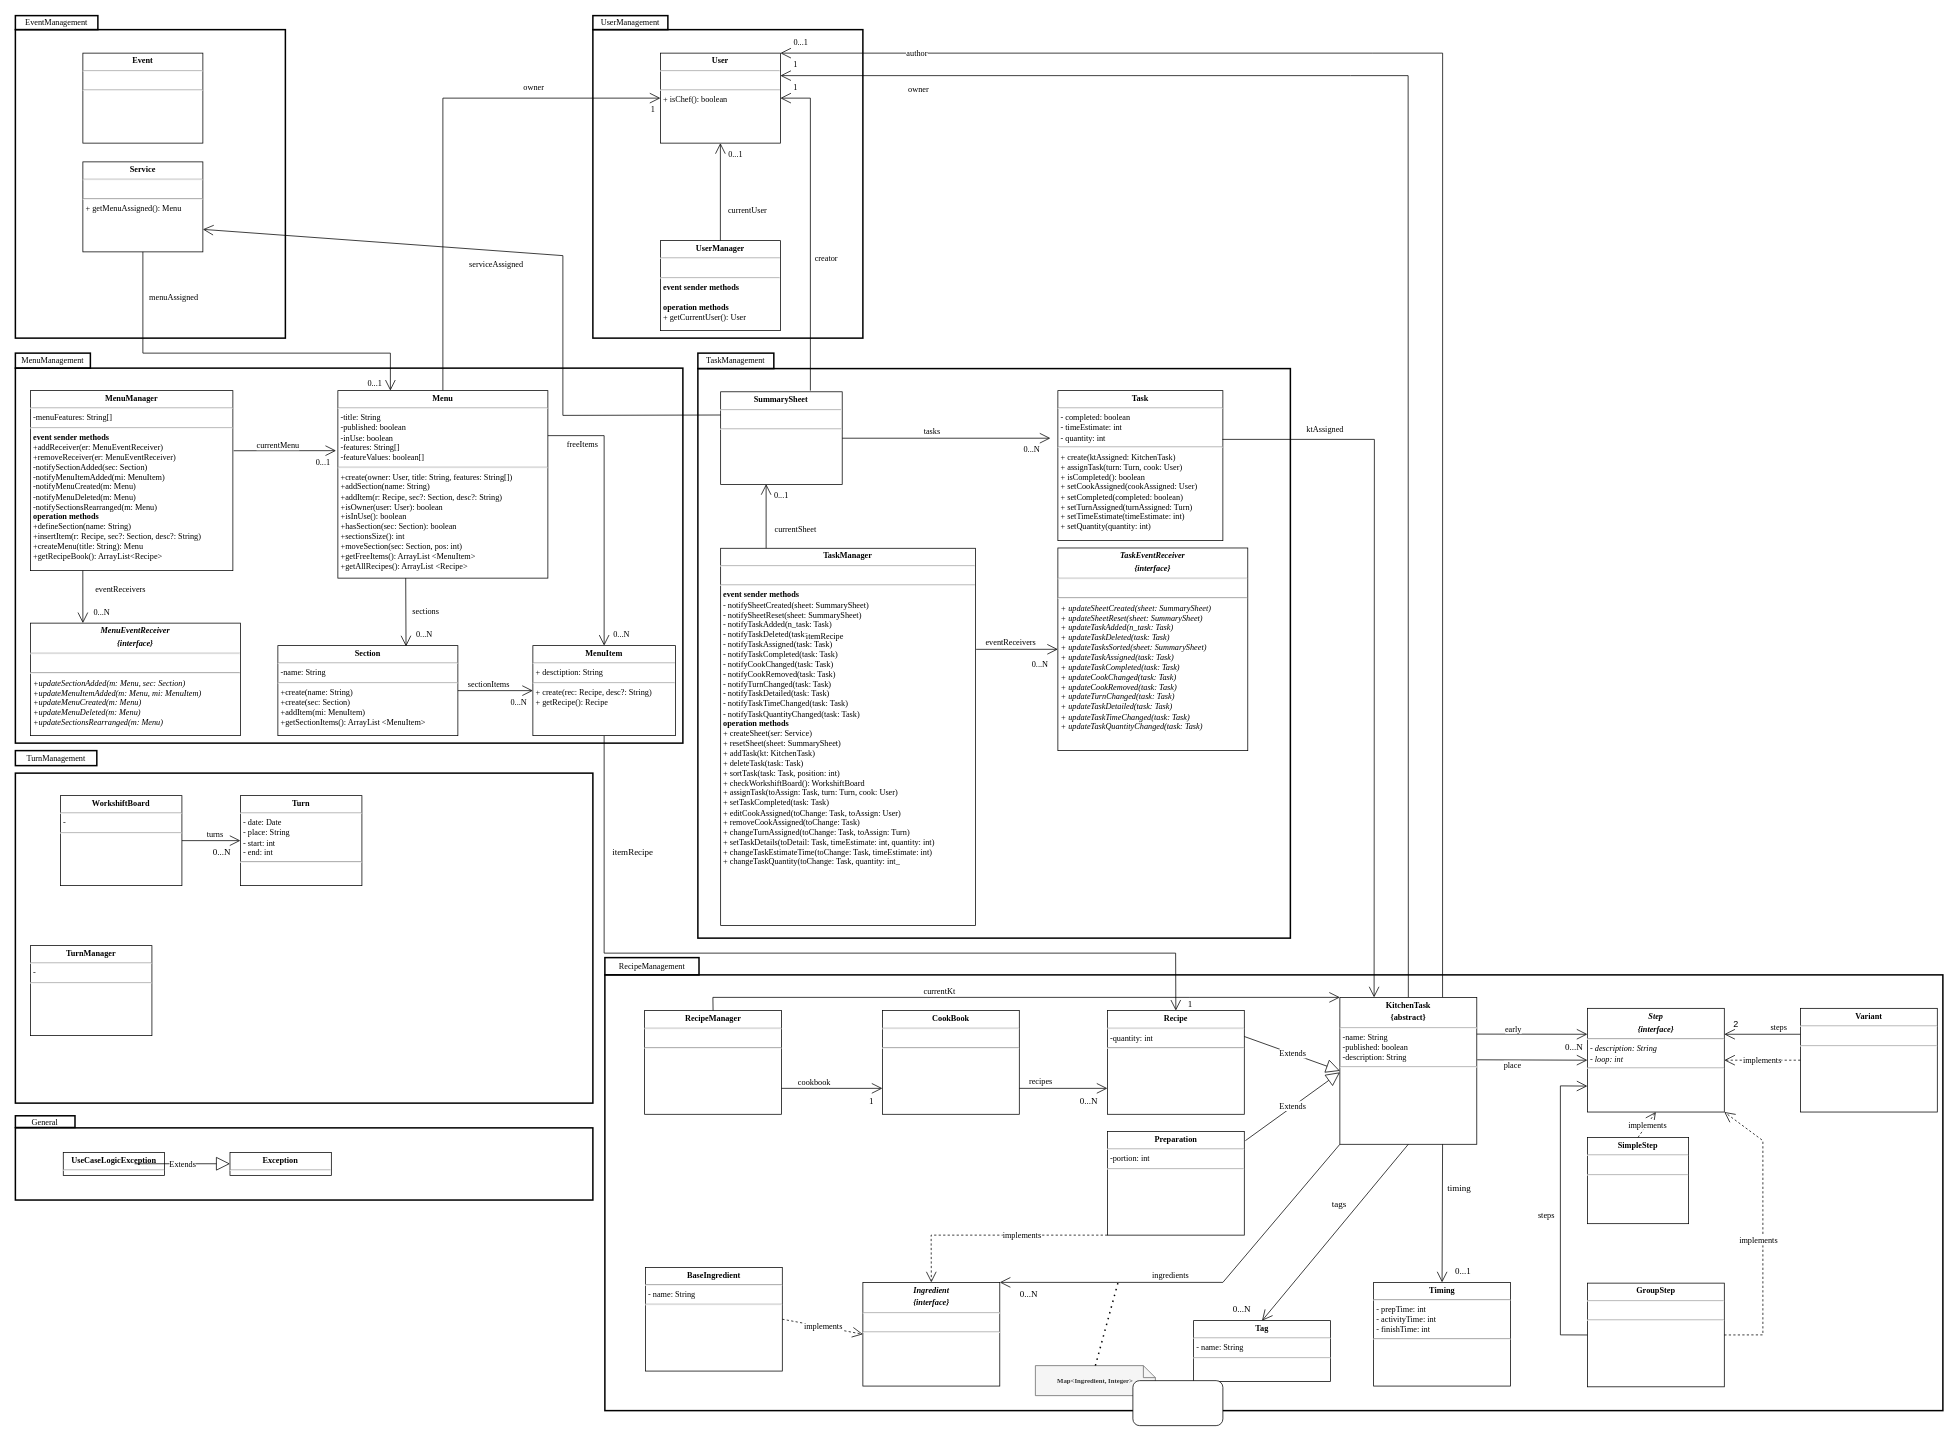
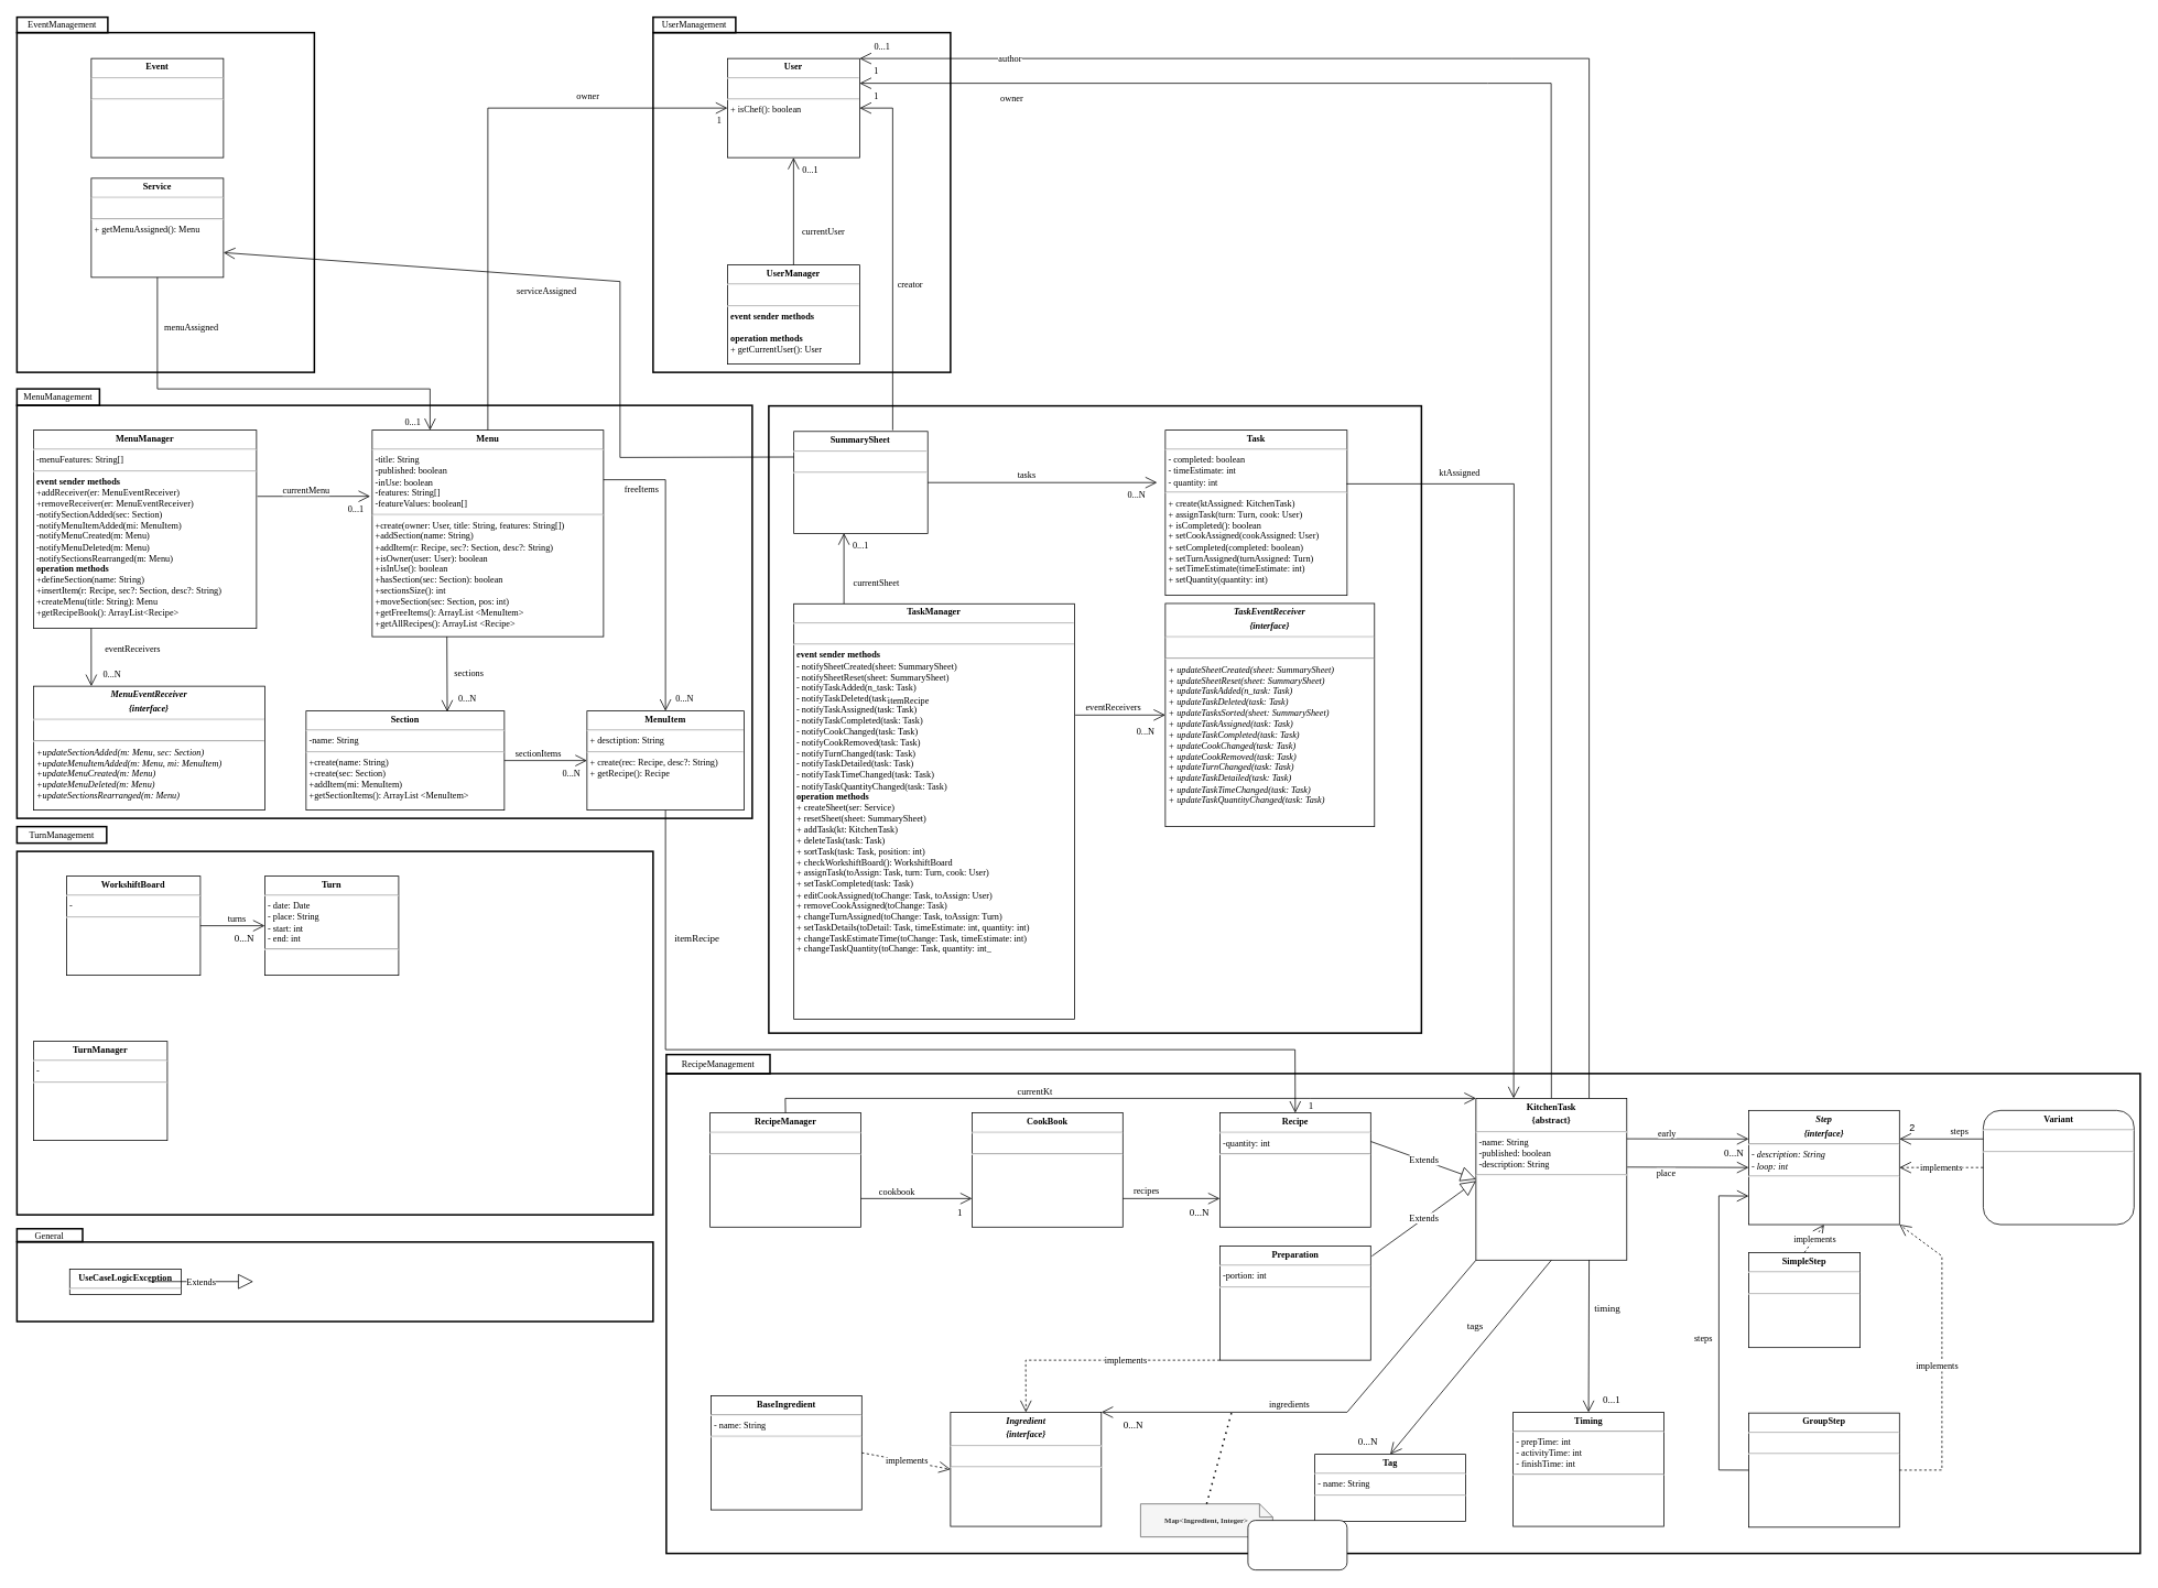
- <mxCell id="18" value="TaskManagement" style="whiteSpace=wrap;html=1;fillColor=none;fontFamily=SF UI Text;fontSize=11;strokeWidth=2;" parent="16" vertex="1"><mxGeometry width="101.282" height="20.625" as="geometry" /></mxCell>
- <mxCell id="134" value="&lt;p style=&quot;margin: 4px 0px 0px; text-align: center; font-size: 11px;&quot;&gt;&lt;b&gt;Variant&lt;/b&gt;&lt;/p&gt;&lt;hr style=&quot;font-size: 11px;&quot;&gt;&lt;p style=&quot;margin: 0px 0px 0px 4px; font-size: 11px;&quot;&gt;&lt;br&gt;&lt;/p&gt;&lt;hr style=&quot;font-size: 11px;&quot;&gt;&lt;p style=&quot;margin: 0px 0px 0px 4px; font-size: 11px;&quot;&gt;&lt;br&gt;&lt;/p&gt;" style="verticalAlign=top;align=left;overflow=fill;fontSize=11;fontFamily=SF UI Text;html=1;" vertex="1" parent="1"><mxGeometry x="2399.999" y="1343.607" width="182.564" height="138.261" as="geometry" /></mxCell>
+ <mxCell id="134" value="&lt;p style=&quot;margin: 4px 0px 0px; text-align: center; font-size: 11px;&quot;&gt;&lt;b&gt;Variant&lt;/b&gt;&lt;/p&gt;&lt;hr style=&quot;font-size: 11px;&quot;&gt;&lt;p style=&quot;margin: 0px 0px 0px 4px; font-size: 11px;&quot;&gt;&lt;br&gt;&lt;/p&gt;&lt;hr style=&quot;font-size: 11px;&quot;&gt;&lt;p style=&quot;margin: 0px 0px 0px 4px; font-size: 11px;&quot;&gt;&lt;br&gt;&lt;/p&gt;" style="verticalAlign=top;align=left;overflow=fill;fontSize=11;fontFamily=SF UI Text;html=1;rounded=1;" vertex="1" parent="1"><mxGeometry x="2399.999" y="1343.607" width="182.564" height="138.261" as="geometry" /></mxCell>
- <mxCell id="86" value="&lt;p style=&quot;margin: 4px 0px 0px; text-align: center; font-size: 11px;&quot;&gt;&lt;b style=&quot;font-size: 11px;&quot;&gt;Exception&lt;/b&gt;&lt;/p&gt;&lt;hr style=&quot;font-size: 11px;&quot;&gt;&lt;p style=&quot;margin: 0px 0px 0px 4px; font-size: 11px;&quot;&gt;&lt;br style=&quot;font-size: 11px;&quot;&gt;&lt;/p&gt;" style="verticalAlign=top;align=left;overflow=fill;fontSize=11;fontFamily=SF UI Text;html=1;" parent="82" vertex="1"><mxGeometry x="286.154" y="45.89" width="135.128" height="30.426" as="geometry" /></mxCell>
